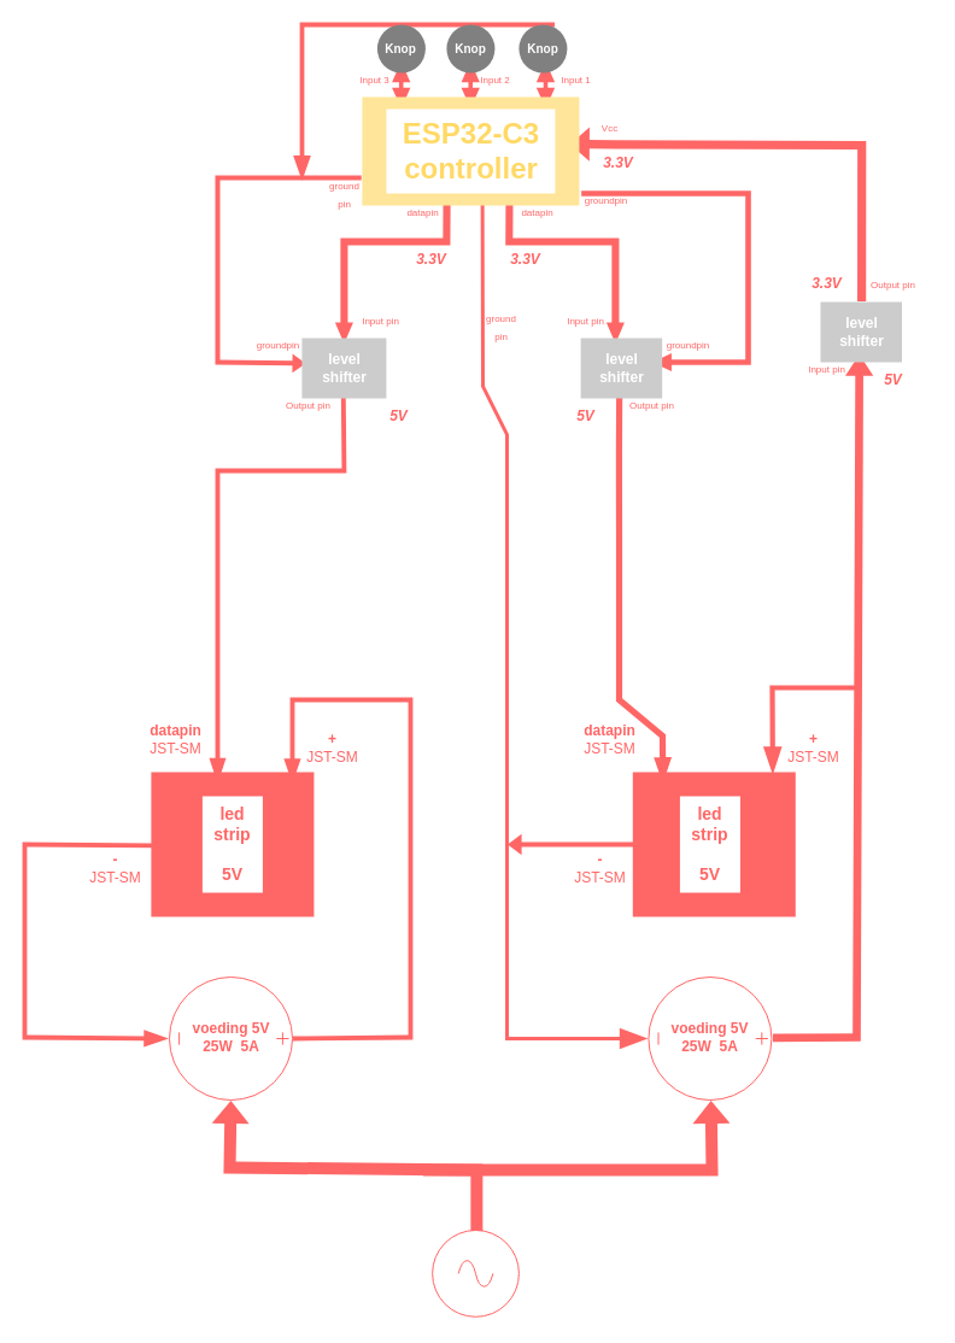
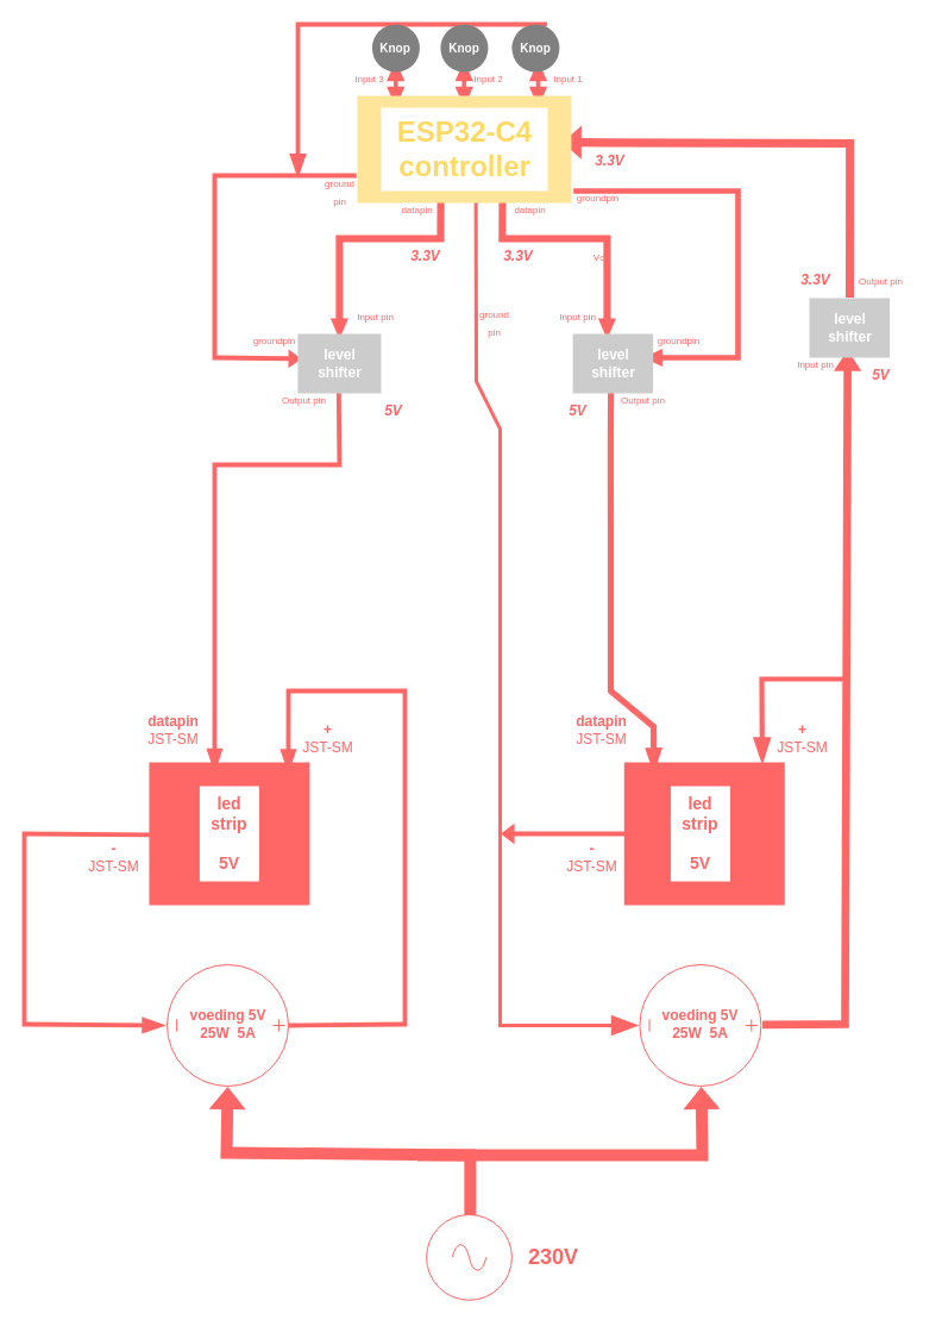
- <mxCell id="56" value="&lt;font color=&quot;#ff6666&quot; style=&quot;font-size: 8px;&quot;&gt;Vcc&lt;/font&gt;" style="text;html=1;align=center;verticalAlign=middle;resizable=0;points=[];autosize=1;strokeColor=none;fillColor=none;" vertex="1" parent="1"><mxGeometry x="484.91" y="90" width="40" height="30" as="geometry" /></mxCell>
+ <mxCell id="56" value="&lt;font color=&quot;#ff6666&quot; style=&quot;font-size: 8px;&quot;&gt;Vcc&lt;/font&gt;" style="text;html=1;align=center;verticalAlign=middle;resizable=0;points=[];autosize=1;strokeColor=none;fillColor=none;" vertex="1" parent="1"><mxGeometry x="484.91" y="200" width="40" height="30" as="geometry" /></mxCell>
- <mxCell id="28" value="&lt;font color=&quot;#ffd966&quot; style=&quot;font-size: 24px;&quot;&gt;&lt;b style=&quot;&quot;&gt;ESP32-C3&lt;br&gt;controller&lt;/b&gt;&lt;/font&gt;" style="text;html=1;align=center;verticalAlign=middle;resizable=0;points=[];autosize=1;strokeColor=none;fillColor=#FFFFFF;" vertex="1" parent="1"><mxGeometry x="319.91" y="90" width="140" height="70" as="geometry" /></mxCell>
+ <mxCell id="28" value="&lt;font color=&quot;#ffd966&quot; style=&quot;font-size: 24px;&quot;&gt;&lt;b style=&quot;&quot;&gt;ESP32-C4&lt;br&gt;controller&lt;/b&gt;&lt;/font&gt;" style="text;html=1;align=center;verticalAlign=middle;resizable=0;points=[];autosize=1;strokeColor=none;fillColor=#FFFFFF;" vertex="1" parent="1"><mxGeometry x="319.91" y="90" width="140" height="70" as="geometry" /></mxCell>
+ <mxCell id="18" value="&lt;font style=&quot;font-size: 18px;&quot; color=&quot;#ff6666&quot;&gt;&lt;b&gt;230V&lt;/b&gt;&lt;/font&gt;" style="text;strokeColor=none;align=center;fillColor=none;html=1;verticalAlign=middle;whiteSpace=wrap;rounded=0;" vertex="1" parent="1"><mxGeometry x="435" y="1035.89" width="60" height="40" as="geometry" /></mxCell>
